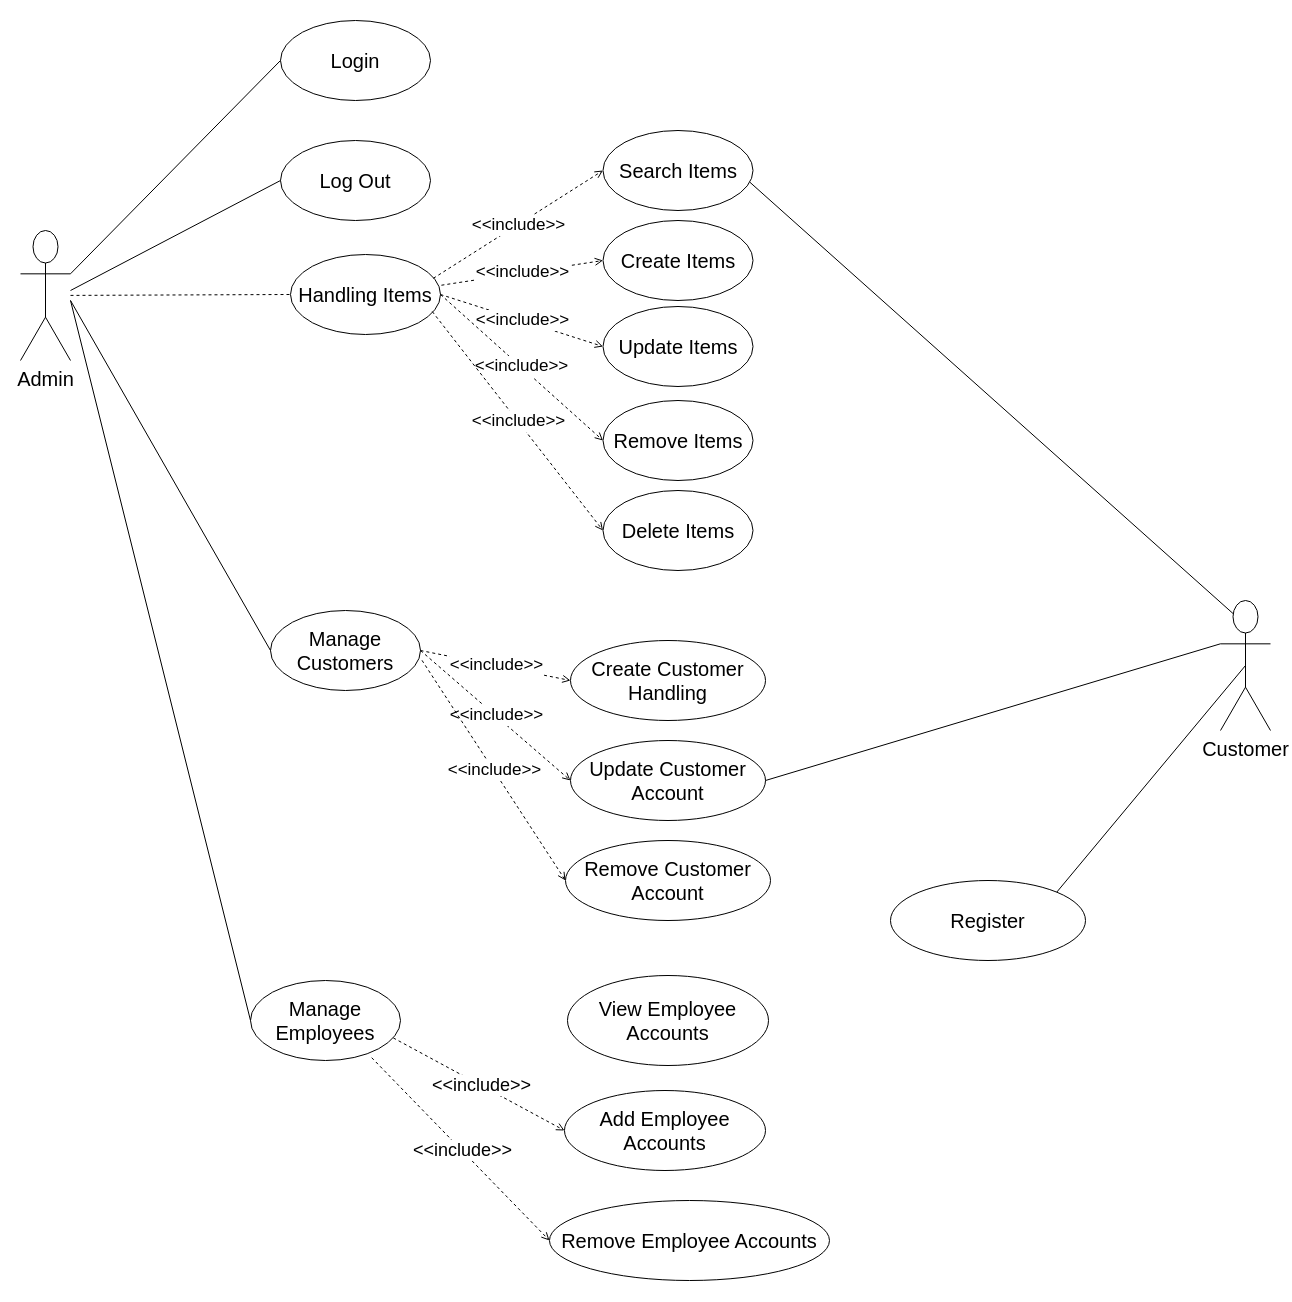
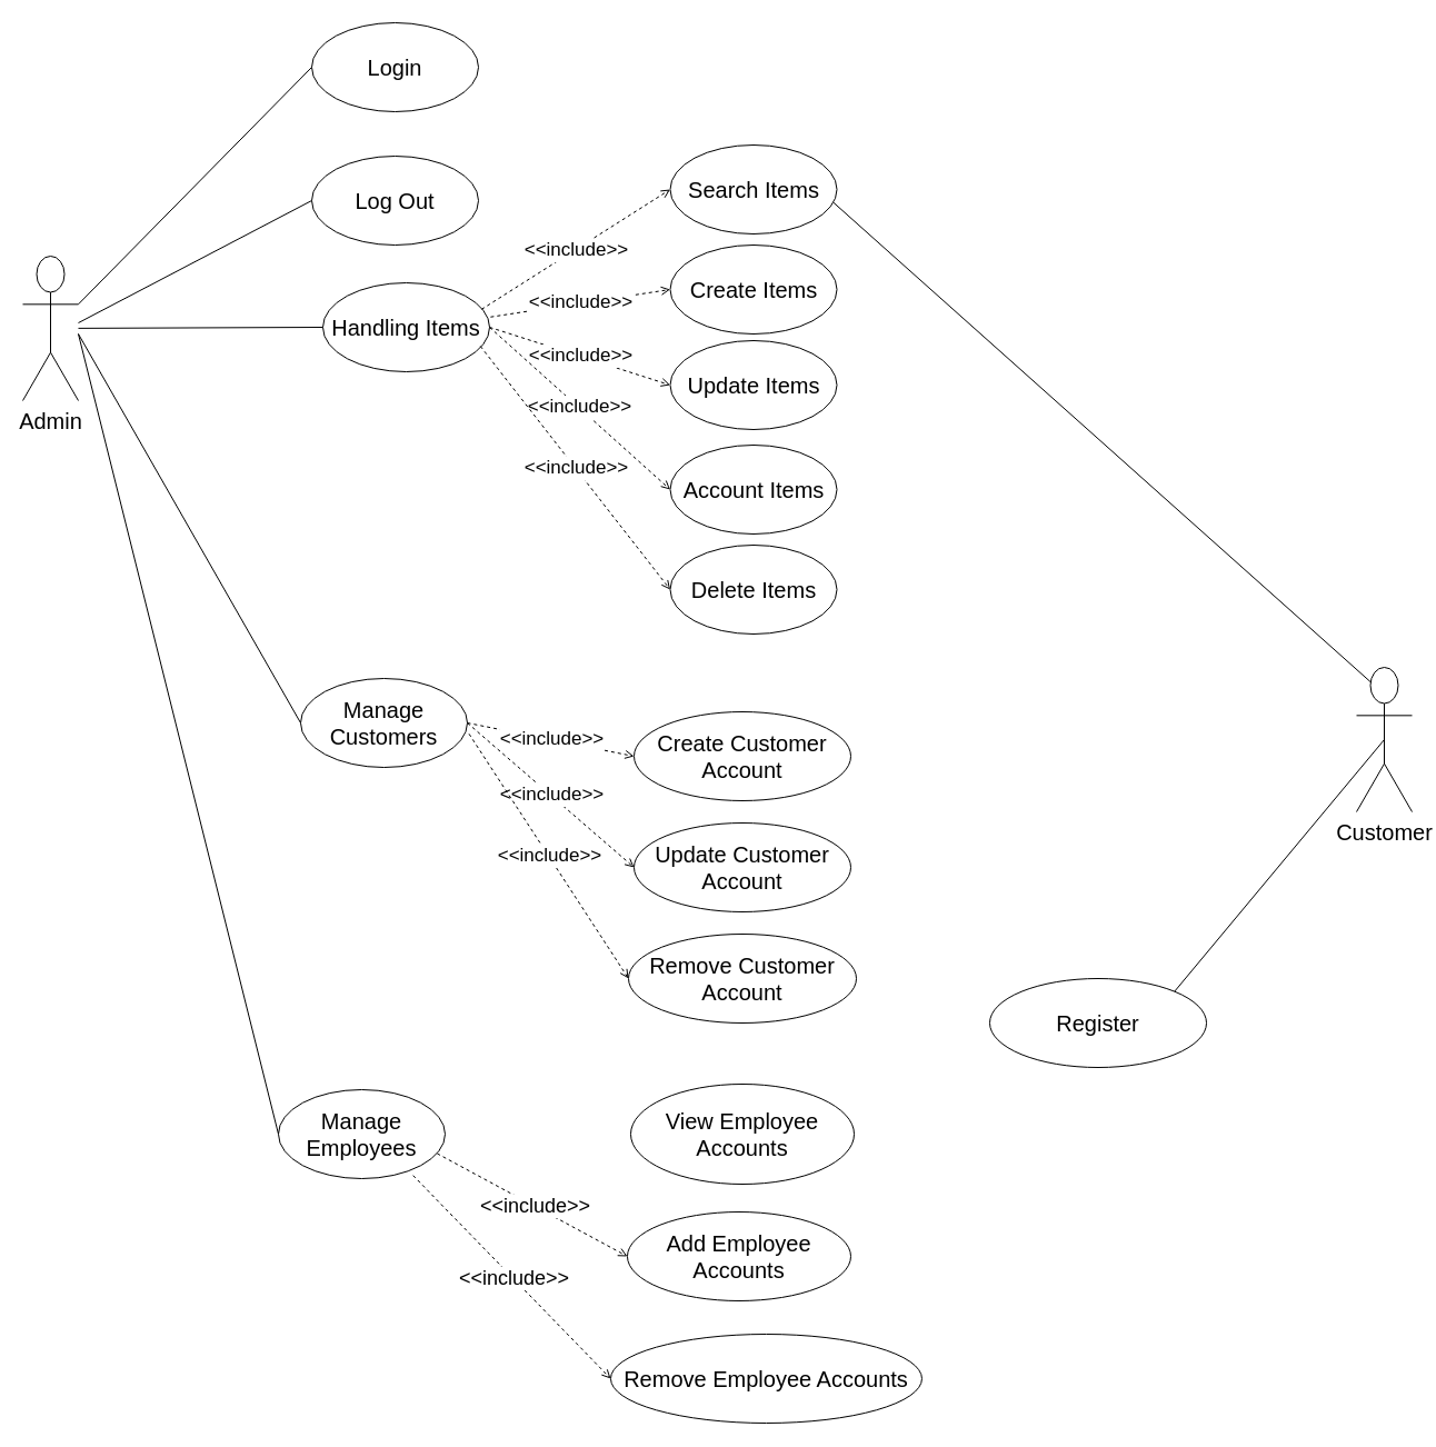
- <mxCell id="10" value="" style="endArrow=none;html=1;rounded=0;entryX=0;entryY=0.5;entryDx=0;entryDy=0;dashed=1;" edge="1" parent="1" source="8" target="5"><mxGeometry width="50" height="50" relative="1" as="geometry"><mxPoint x="80" y="292" as="sourcePoint" /><mxPoint x="270" y="180" as="targetPoint" /></mxGeometry></mxCell>
+ <mxCell id="10" value="" style="endArrow=none;html=1;rounded=0;entryX=0;entryY=0.5;entryDx=0;entryDy=0;" edge="1" parent="1" source="8" target="5"><mxGeometry width="50" height="50" relative="1" as="geometry"><mxPoint x="80" y="292" as="sourcePoint" /><mxPoint x="270" y="180" as="targetPoint" /></mxGeometry></mxCell>
- <mxCell id="20" value="Remove Items" style="ellipse;whiteSpace=wrap;html=1;fontSize=20;" vertex="1" parent="1"><mxGeometry x="602.5" y="400" width="150" height="80" as="geometry" /></mxCell>
+ <mxCell id="20" value="Account Items" style="ellipse;whiteSpace=wrap;html=1;fontSize=20;" vertex="1" parent="1"><mxGeometry x="602.5" y="400" width="150" height="80" as="geometry" /></mxCell>
- <mxCell id="27" value="Create Customer Handling" style="ellipse;whiteSpace=wrap;html=1;fontSize=20;" vertex="1" parent="1"><mxGeometry x="570" y="640" width="195" height="80" as="geometry" /></mxCell>
+ <mxCell id="27" value="Create Customer Account" style="ellipse;whiteSpace=wrap;html=1;fontSize=20;" vertex="1" parent="1"><mxGeometry x="570" y="640" width="195" height="80" as="geometry" /></mxCell>
- <mxCell id="35" value="" style="endArrow=none;html=1;rounded=0;entryX=0;entryY=0.333;entryDx=0;entryDy=0;entryPerimeter=0;exitX=1;exitY=0.5;exitDx=0;exitDy=0;" edge="1" parent="1" source="28" target="33"><mxGeometry width="50" height="50" relative="1" as="geometry"><mxPoint x="650" y="380" as="sourcePoint" /><mxPoint x="700" y="330" as="targetPoint" /></mxGeometry></mxCell>
